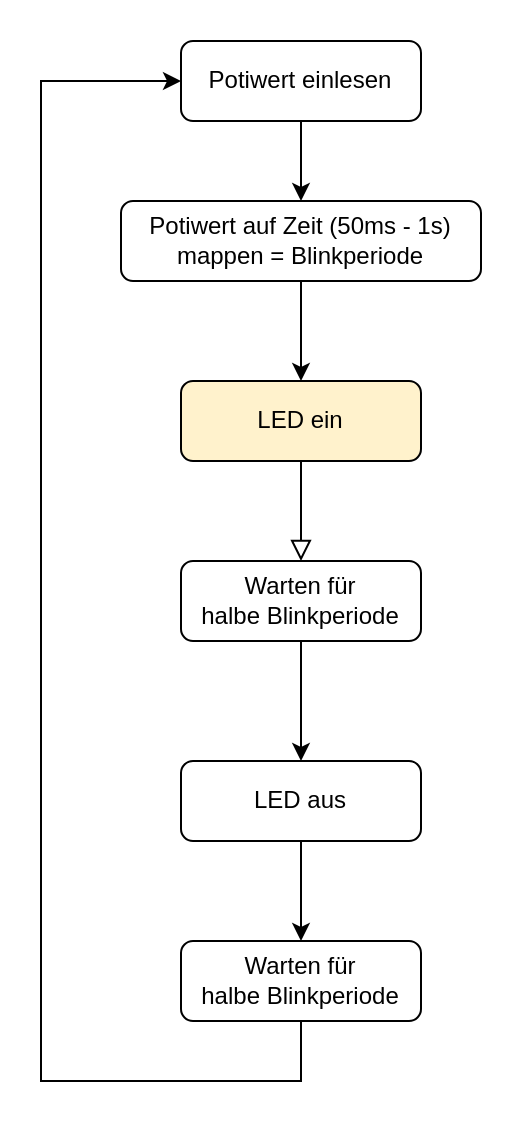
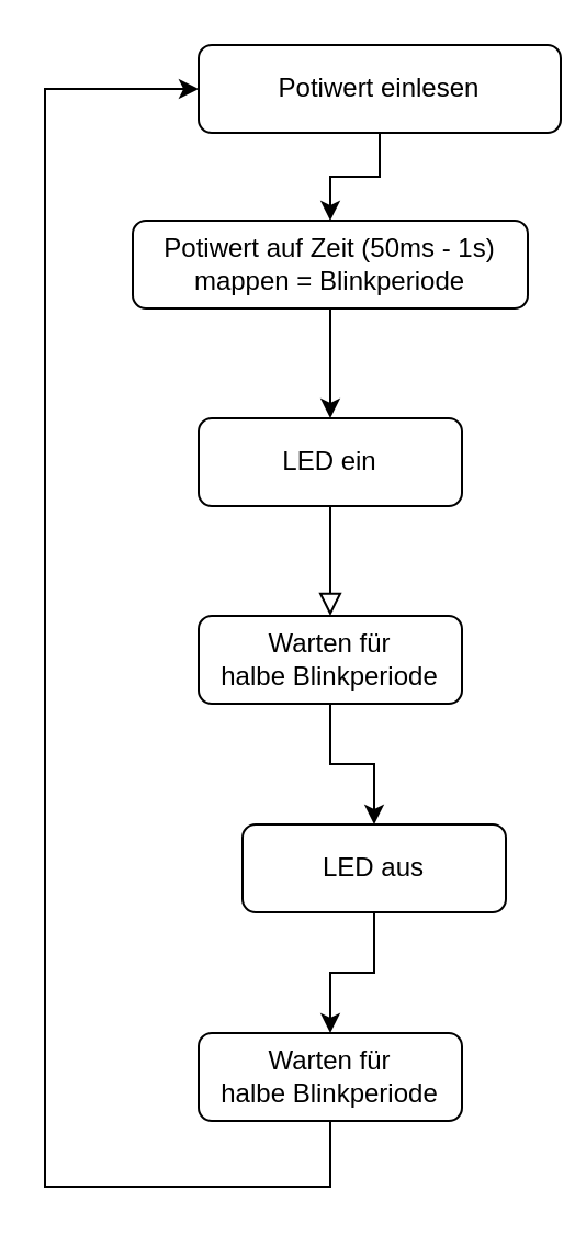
- <mxCell id="11" value="Potiwert einlesen" style="rounded=1;whiteSpace=wrap;html=1;fontSize=12;glass=0;strokeWidth=1;shadow=0;" parent="1" vertex="1"><mxGeometry x="90" y="20" width="120" height="40" as="geometry" /></mxCell>
+ <mxCell id="11" value="Potiwert einlesen" style="rounded=1;whiteSpace=wrap;html=1;fontSize=12;glass=0;strokeWidth=1;shadow=0;" parent="1" vertex="1"><mxGeometry x="90" y="20" width="165" height="40" as="geometry" /></mxCell>
- <mxCell id="3" value="LED ein" style="rounded=1;whiteSpace=wrap;html=1;fontSize=12;glass=0;strokeWidth=1;shadow=0;fillColor=#fff2cc;" parent="1" vertex="1"><mxGeometry x="90" y="190" width="120" height="40" as="geometry" /></mxCell>
+ <mxCell id="3" value="LED ein" style="rounded=1;whiteSpace=wrap;html=1;fontSize=12;glass=0;strokeWidth=1;shadow=0;" parent="1" vertex="1"><mxGeometry x="90" y="190" width="120" height="40" as="geometry" /></mxCell>
- <mxCell id="5" value="LED aus" style="rounded=1;whiteSpace=wrap;html=1;fontSize=12;glass=0;strokeWidth=1;shadow=0;" parent="1" vertex="1"><mxGeometry x="90" y="380" width="120" height="40" as="geometry" /></mxCell>
+ <mxCell id="5" value="LED aus" style="rounded=1;whiteSpace=wrap;html=1;fontSize=12;glass=0;strokeWidth=1;shadow=0;" parent="1" vertex="1"><mxGeometry x="110" y="375" width="120" height="40" as="geometry" /></mxCell>
